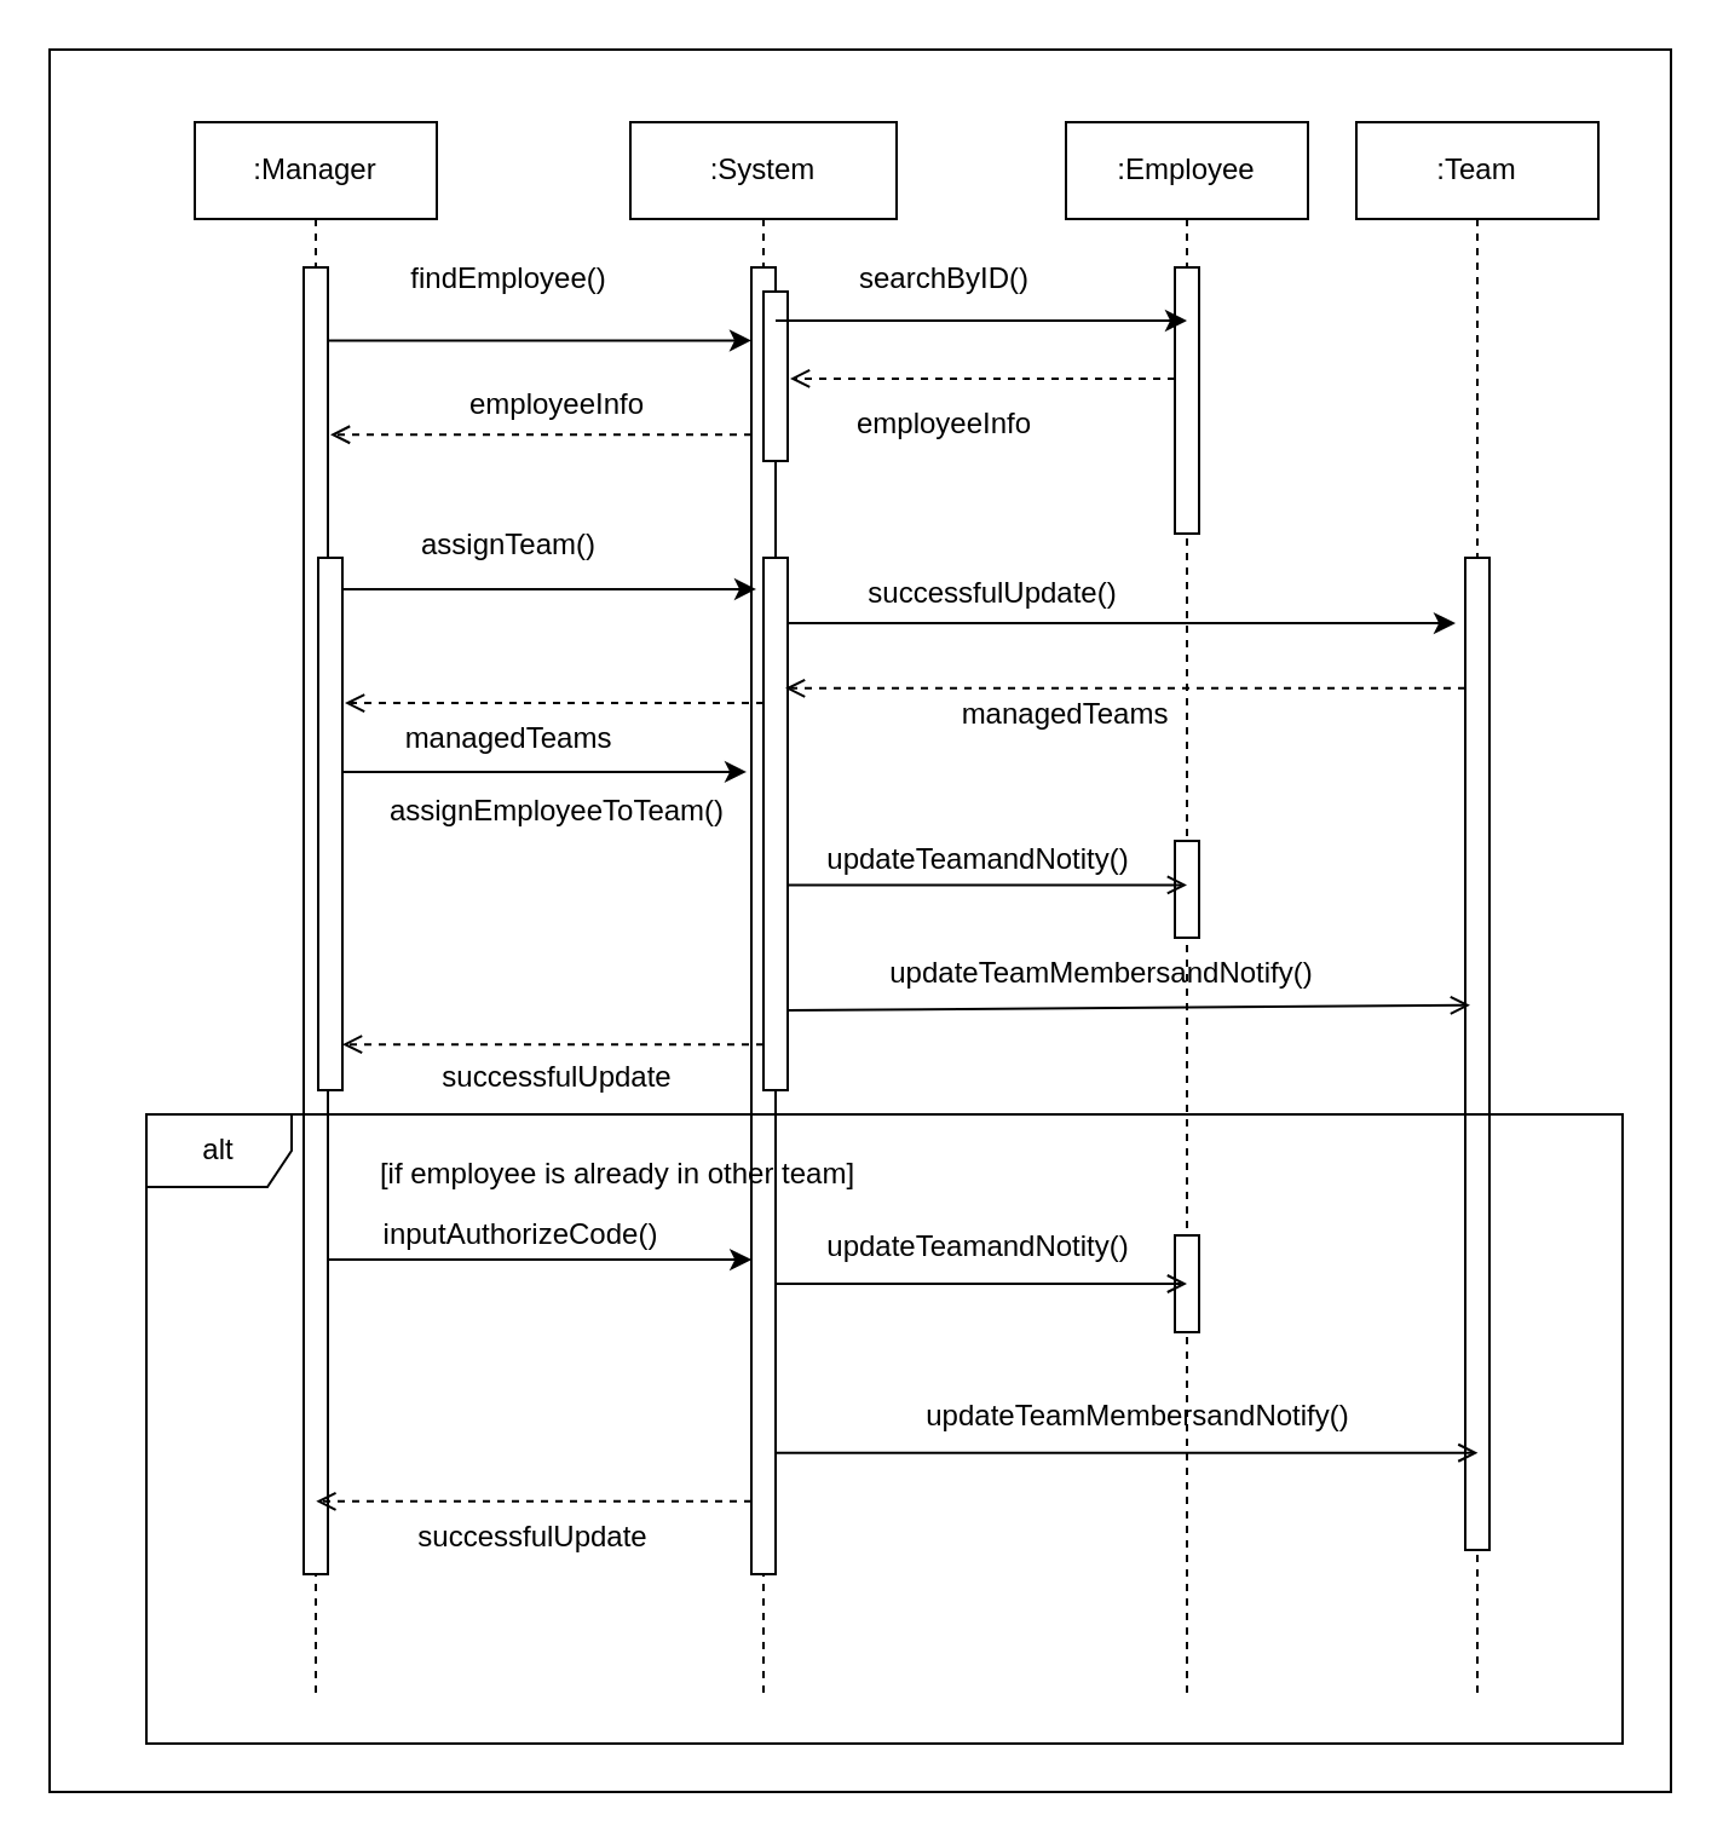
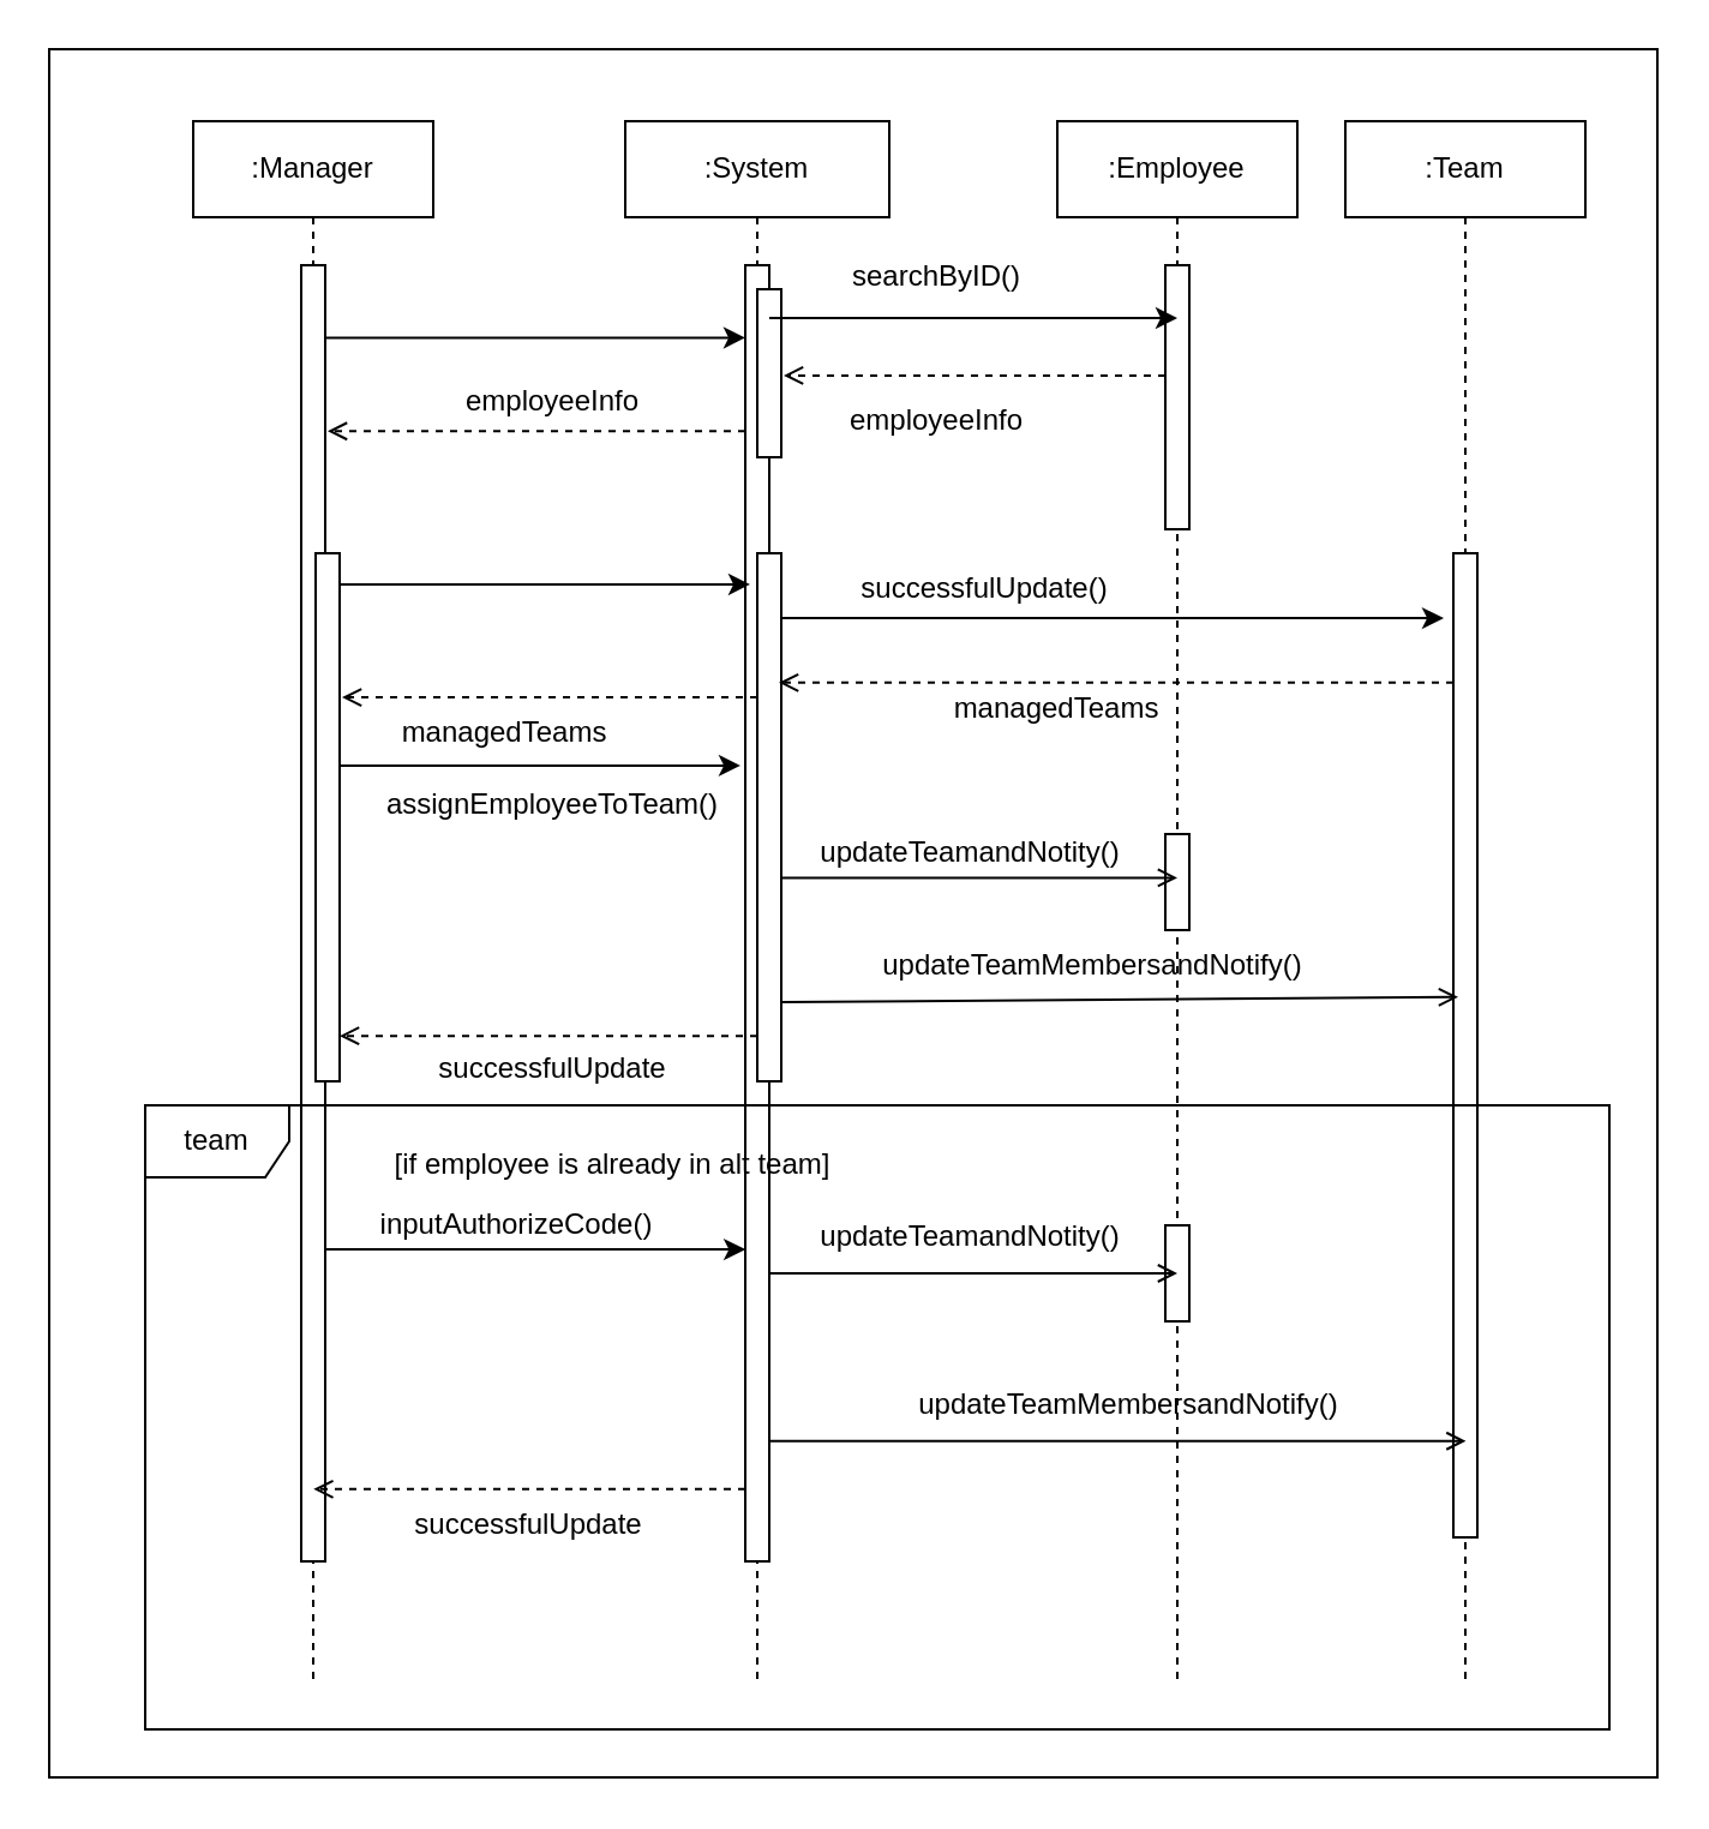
- <mxCell id="17" value="findEmployee()" style="text;html=1;strokeColor=none;fillColor=none;align=center;verticalAlign=middle;whiteSpace=wrap;rounded=0;" vertex="1" parent="1"><mxGeometry x="180" y="100" width="60" height="30" as="geometry" /></mxCell>
- <mxCell id="26" value="assignTeam()" style="text;html=1;strokeColor=none;fillColor=none;align=center;verticalAlign=middle;whiteSpace=wrap;rounded=0;" vertex="1" parent="1"><mxGeometry x="180" y="210" width="60" height="30" as="geometry" /></mxCell>
- <mxCell id="38" value="alt" style="shape=umlFrame;whiteSpace=wrap;html=1;" vertex="1" parent="1"><mxGeometry x="60" y="460" width="610" height="260" as="geometry" /></mxCell>
+ <mxCell id="38" value="team" style="shape=umlFrame;whiteSpace=wrap;html=1;" vertex="1" parent="1"><mxGeometry x="60" y="460" width="610" height="260" as="geometry" /></mxCell>
- <mxCell id="41" value="[if employee is already in other team]" style="text;html=1;strokeColor=none;fillColor=none;align=center;verticalAlign=middle;whiteSpace=wrap;rounded=0;" vertex="1" parent="1"><mxGeometry x="120" y="470" width="270" height="30" as="geometry" /></mxCell>
+ <mxCell id="41" value="[if employee is already in alt team]" style="text;html=1;strokeColor=none;fillColor=none;align=center;verticalAlign=middle;whiteSpace=wrap;rounded=0;" vertex="1" parent="1"><mxGeometry x="120" y="470" width="270" height="30" as="geometry" /></mxCell>
